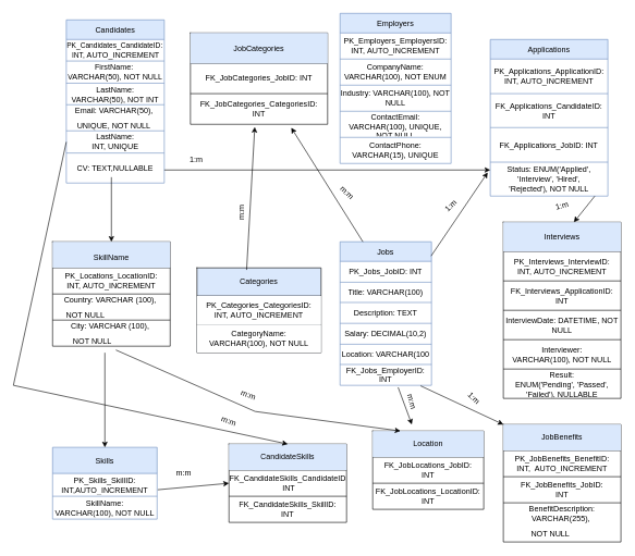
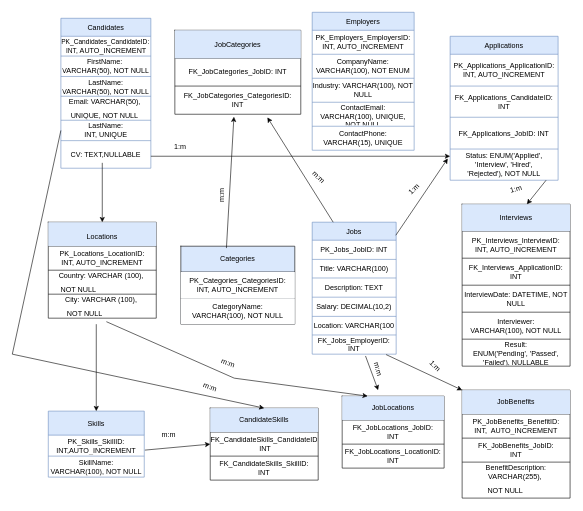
- <mxCell id="8" value="LastName:&lt;div&gt;VARCHAR(50),&amp;nbsp;NOT INT&lt;/div&gt;" style="shape=partialRectangle;html=1;whiteSpace=wrap;connectable=0;strokeColor=inherit;overflow=hidden;fillColor=none;top=0;left=0;bottom=0;right=0;pointerEvents=1;" vertex="1" parent="7"><mxGeometry width="150" height="33" as="geometry"><mxRectangle width="150" height="33" as="alternateBounds" /></mxGeometry></mxCell>
+ <mxCell id="8" value="LastName:&lt;div&gt;VARCHAR(50),&amp;nbsp;NOT NULL&lt;/div&gt;" style="shape=partialRectangle;html=1;whiteSpace=wrap;connectable=0;strokeColor=inherit;overflow=hidden;fillColor=none;top=0;left=0;bottom=0;right=0;pointerEvents=1;" vertex="1" parent="7"><mxGeometry width="150" height="33" as="geometry"><mxRectangle width="150" height="33" as="alternateBounds" /></mxGeometry></mxCell>
- <mxCell id="76" value="&#10;SkillName&#10;&#10;" style="shape=partialRectangle;html=1;whiteSpace=wrap;connectable=0;strokeColor=#6c8ebf;overflow=hidden;fillColor=#dae8fc;top=0;left=0;bottom=0;right=0;pointerEvents=1;" vertex="1" parent="75"><mxGeometry width="180" height="40" as="geometry"><mxRectangle width="180" height="40" as="alternateBounds" /></mxGeometry></mxCell>
+ <mxCell id="76" value="&#10;Locations&#10;&#10;" style="shape=partialRectangle;html=1;whiteSpace=wrap;connectable=0;strokeColor=#6c8ebf;overflow=hidden;fillColor=#dae8fc;top=0;left=0;bottom=0;right=0;pointerEvents=1;" vertex="1" parent="75"><mxGeometry width="180" height="40" as="geometry"><mxRectangle width="180" height="40" as="alternateBounds" /></mxGeometry></mxCell>
- <mxCell id="85" value="Location" style="shape=partialRectangle;html=1;whiteSpace=wrap;connectable=0;strokeColor=#6c8ebf;overflow=hidden;fillColor=#dae8fc;top=0;left=0;bottom=0;right=0;pointerEvents=1;" vertex="1" parent="84"><mxGeometry width="170" height="40" as="geometry"><mxRectangle width="170" height="40" as="alternateBounds" /></mxGeometry></mxCell>
+ <mxCell id="85" value="JobLocations" style="shape=partialRectangle;html=1;whiteSpace=wrap;connectable=0;strokeColor=#6c8ebf;overflow=hidden;fillColor=#dae8fc;top=0;left=0;bottom=0;right=0;pointerEvents=1;" vertex="1" parent="84"><mxGeometry width="170" height="40" as="geometry"><mxRectangle width="170" height="40" as="alternateBounds" /></mxGeometry></mxCell>
